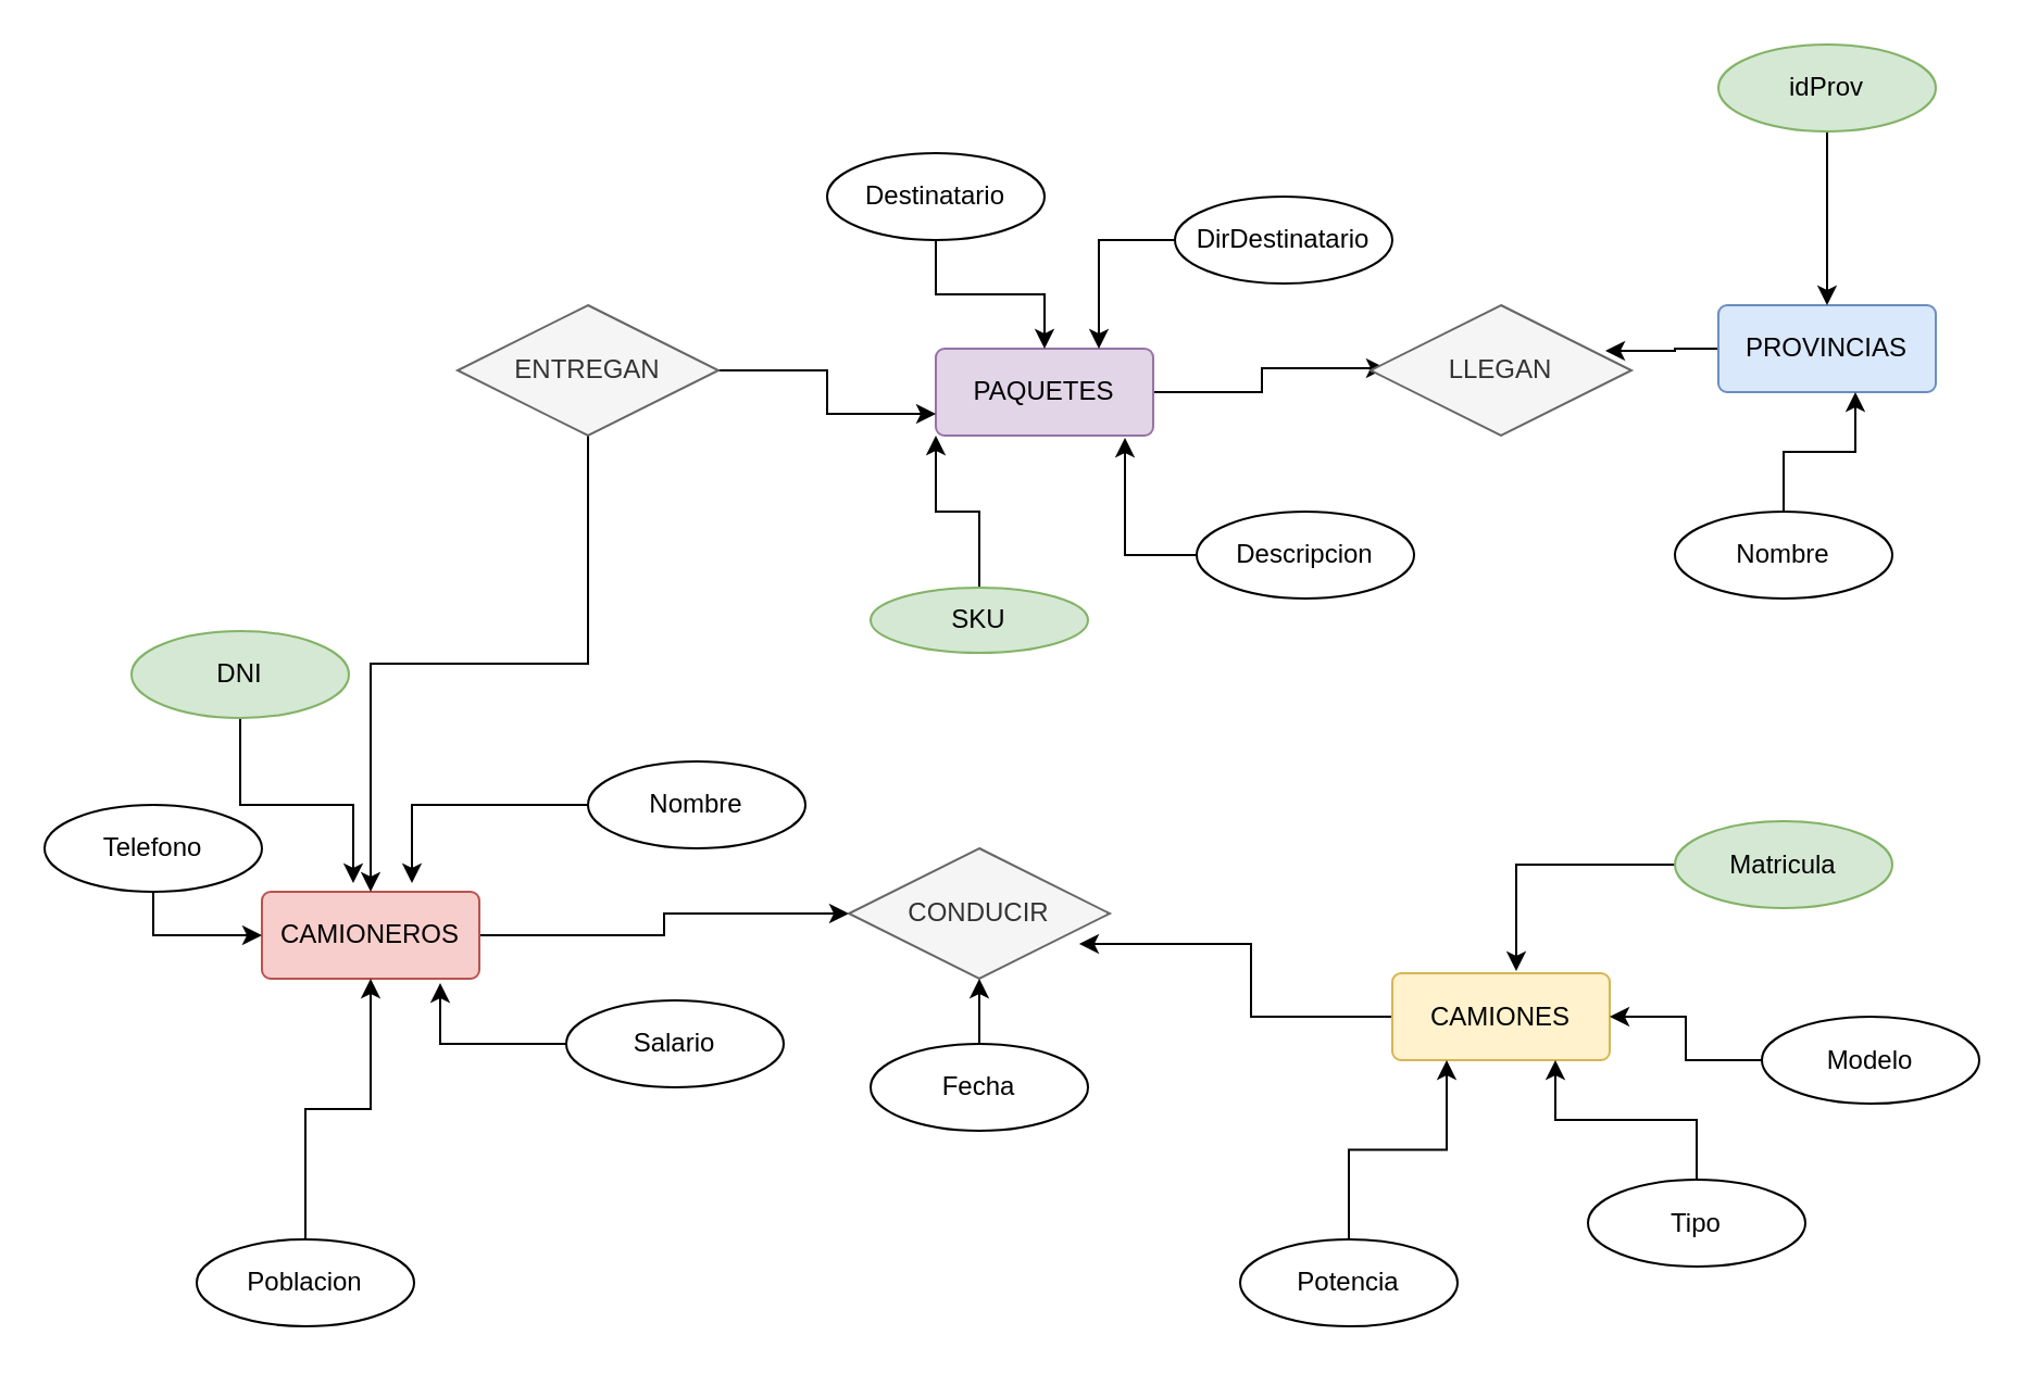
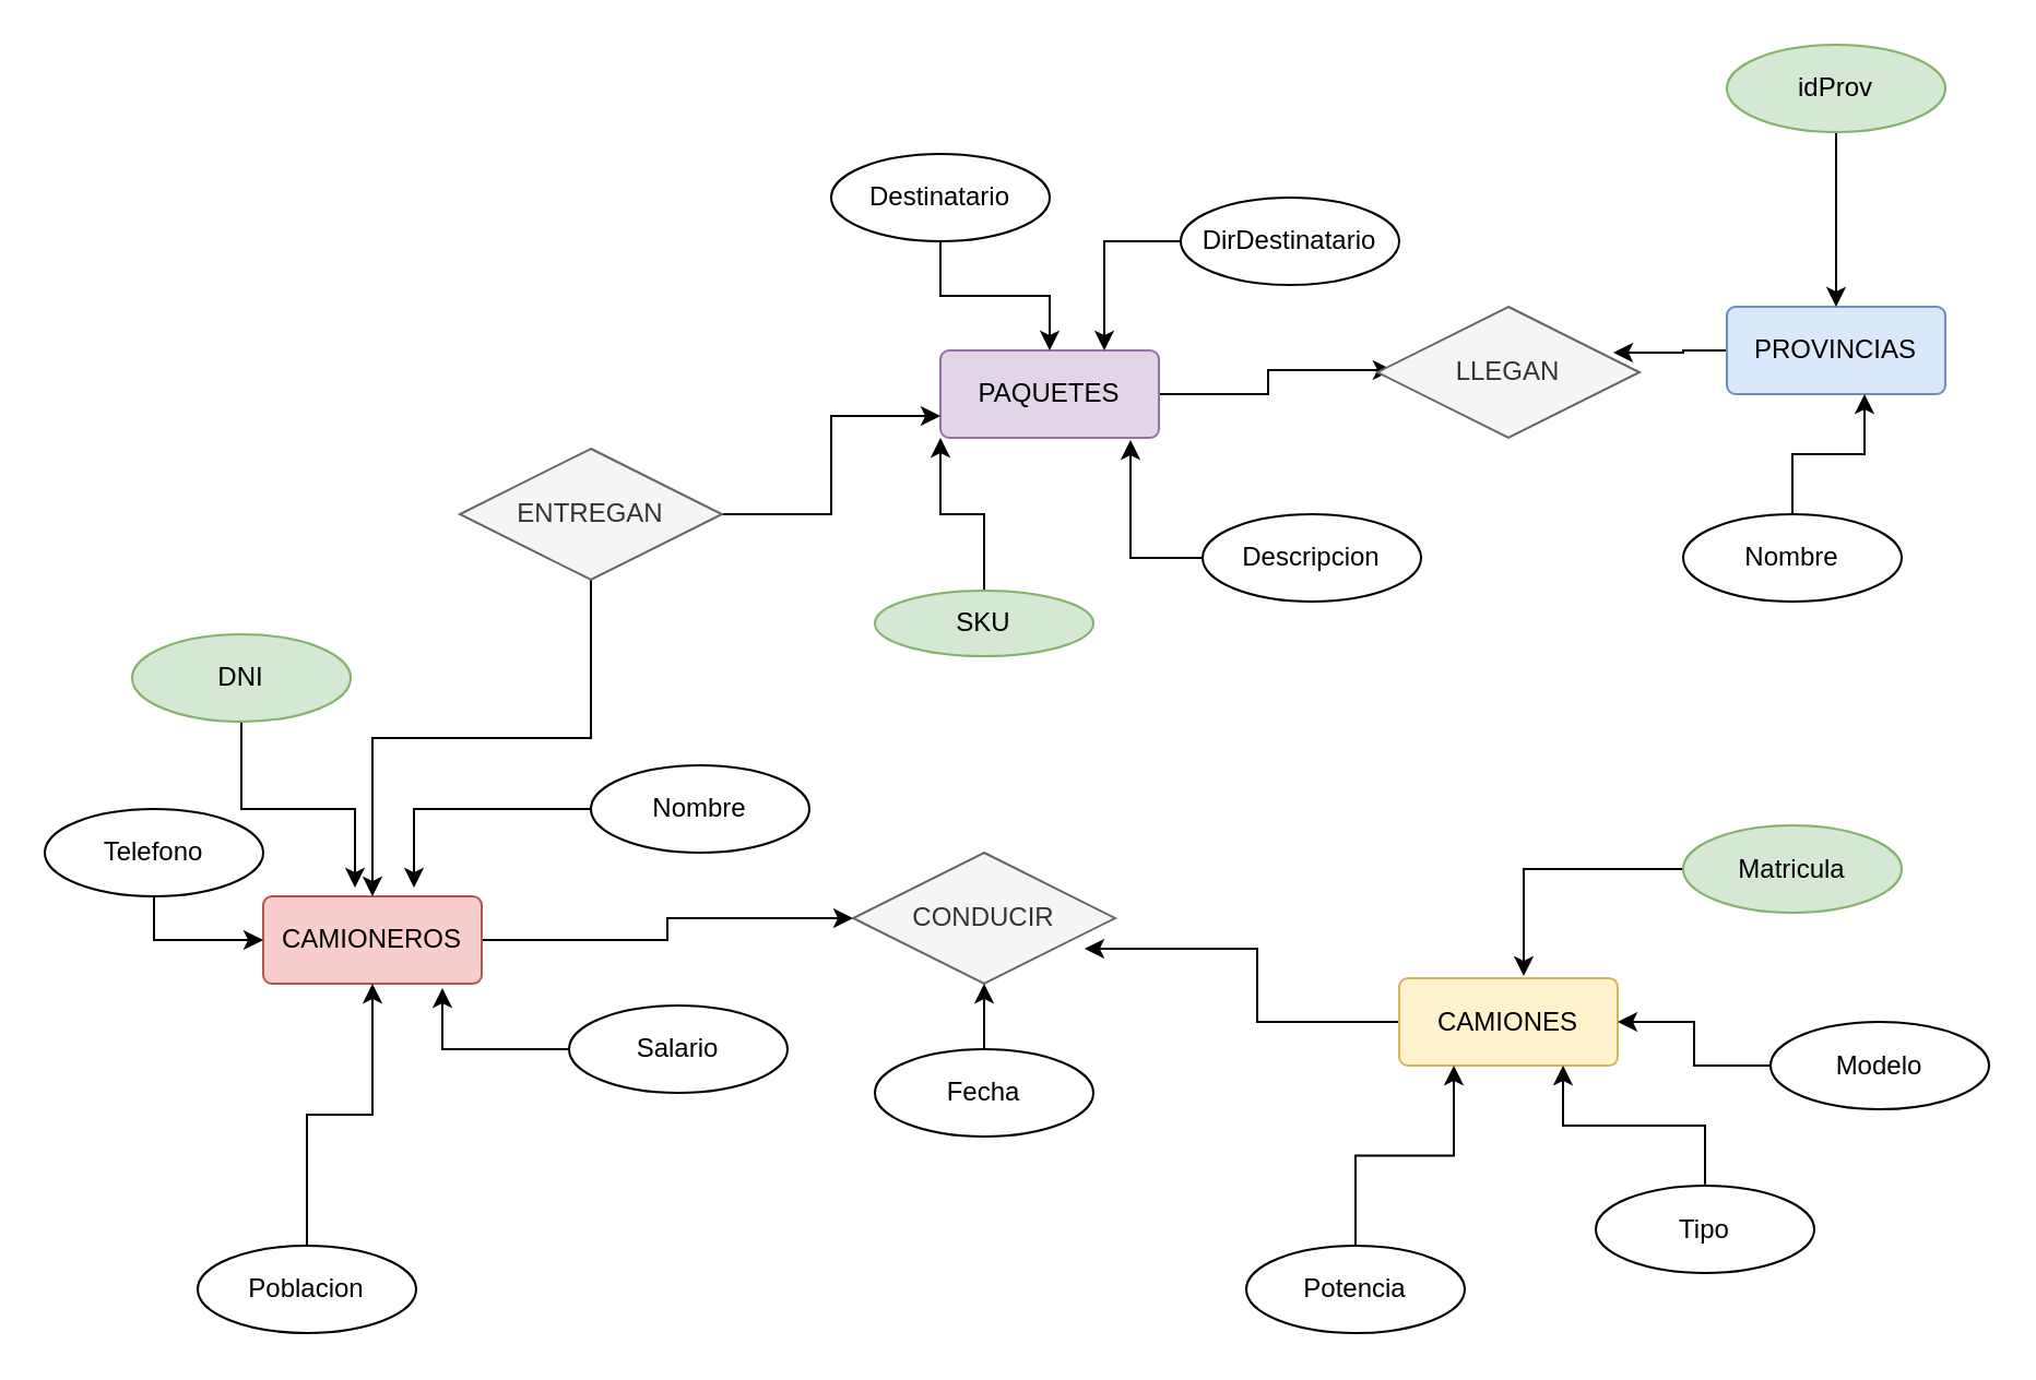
- <mxCell id="45" value="ENTREGAN" style="shape=rhombus;perimeter=rhombusPerimeter;whiteSpace=wrap;html=1;align=center;fillColor=#f5f5f5;fontColor=#333333;strokeColor=#666666;" parent="1" vertex="1"><mxGeometry x="210" y="140" width="120" height="60" as="geometry" /></mxCell>
+ <mxCell id="45" value="ENTREGAN" style="shape=rhombus;perimeter=rhombusPerimeter;whiteSpace=wrap;html=1;align=center;fillColor=#f5f5f5;fontColor=#333333;strokeColor=#666666;" parent="1" vertex="1"><mxGeometry x="210" y="205" width="120" height="60" as="geometry" /></mxCell>
